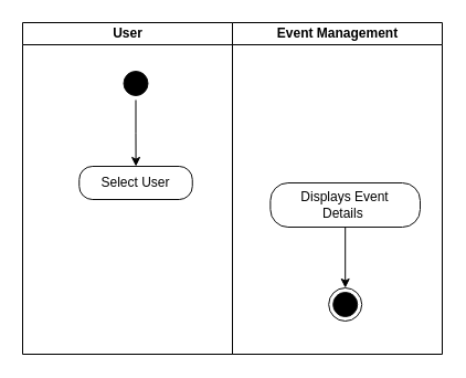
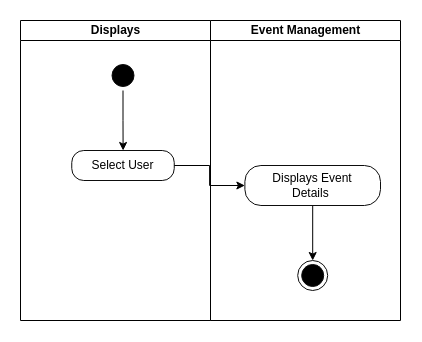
- <mxCell id="6" value="User" style="swimlane;startSize=20;html=1;" vertex="1" parent="1"><mxGeometry x="20" y="20" width="190" height="300" as="geometry"><mxRectangle y="20" width="40" height="460" as="alternateBounds" /></mxGeometry></mxCell>
+ <mxCell id="6" value="Displays" style="swimlane;startSize=20;html=1;" vertex="1" parent="1"><mxGeometry x="20" y="20" width="190" height="300" as="geometry"><mxRectangle y="20" width="40" height="460" as="alternateBounds" /></mxGeometry></mxCell>
+ <mxCell id="10" style="edgeStyle=orthogonalEdgeStyle;rounded=0;orthogonalLoop=1;jettySize=auto;html=1;entryX=0;entryY=0.5;entryDx=0;entryDy=0;" edge="1" parent="1" source="8" target="4"><mxGeometry relative="1" as="geometry" /></mxCell>
